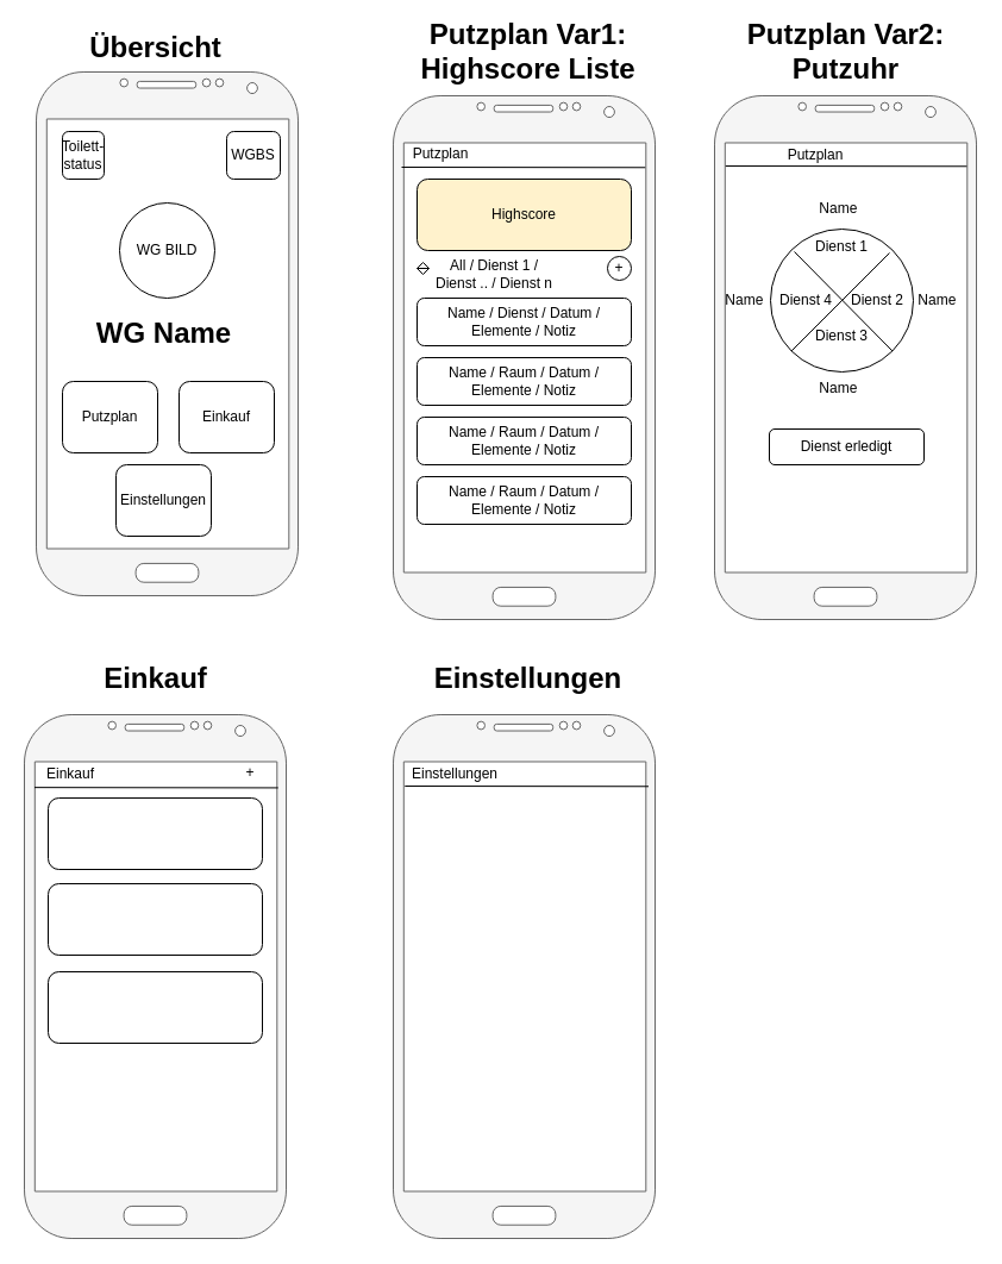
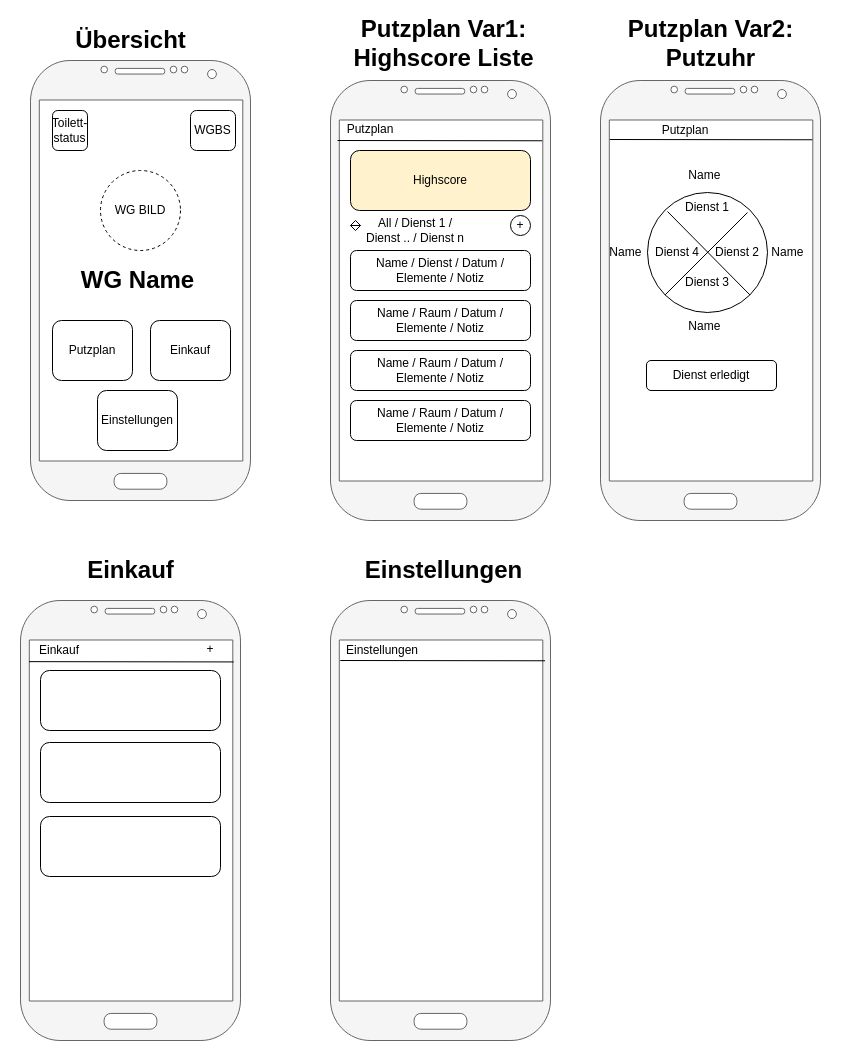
- <mxCell id="21" value="WG BILD" style="ellipse;whiteSpace=wrap;html=1;aspect=fixed;shadow=0;fillColor=default;gradientColor=none;" parent="18" vertex="1"><mxGeometry x="70" y="110" width="80" height="80" as="geometry" /></mxCell>
+ <mxCell id="21" value="WG BILD" style="ellipse;whiteSpace=wrap;html=1;aspect=fixed;shadow=0;fillColor=default;gradientColor=none;dashed=1;" parent="18" vertex="1"><mxGeometry x="70" y="110" width="80" height="80" as="geometry" /></mxCell>
